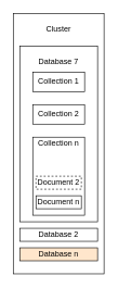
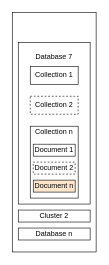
- <mxCell id="3" value="Cluster" style="text;html=1;strokeColor=none;fillColor=none;align=center;verticalAlign=middle;whiteSpace=wrap;rounded=0;" parent="1" vertex="1"><mxGeometry x="60" y="30" width="60" height="30" as="geometry" /></mxCell>
- <mxCell id="7" value="Collection 2" style="rounded=0;whiteSpace=wrap;html=1;" parent="1" vertex="1"><mxGeometry x="50" y="160" width="80" height="30" as="geometry" /></mxCell>
+ <mxCell id="7" value="Collection 2" style="rounded=0;whiteSpace=wrap;html=1;dashed=1;" parent="1" vertex="1"><mxGeometry x="50" y="160" width="80" height="30" as="geometry" /></mxCell>
+ <mxCell id="10" value="Document 1" style="rounded=0;whiteSpace=wrap;html=1;" parent="1" vertex="1"><mxGeometry x="55" y="240" width="70" height="20" as="geometry" /></mxCell>
- <mxCell id="12" value="Document n" style="rounded=0;whiteSpace=wrap;html=1;" parent="1" vertex="1"><mxGeometry x="55" y="300" width="70" height="20" as="geometry" /></mxCell>
+ <mxCell id="12" value="Document n" style="rounded=0;whiteSpace=wrap;html=1;fillColor=#ffe6cc;" parent="1" vertex="1"><mxGeometry x="55" y="300" width="70" height="20" as="geometry" /></mxCell>
- <mxCell id="13" value="Database 2" style="rounded=0;whiteSpace=wrap;html=1;" vertex="1" parent="1"><mxGeometry x="30" y="350" width="120" height="20" as="geometry" /></mxCell>
+ <mxCell id="13" value="Cluster 2" style="rounded=0;whiteSpace=wrap;html=1;" vertex="1" parent="1"><mxGeometry x="30" y="350" width="120" height="20" as="geometry" /></mxCell>
- <mxCell id="14" value="Database n" style="rounded=0;whiteSpace=wrap;html=1;fillColor=#ffe6cc;" vertex="1" parent="1"><mxGeometry x="30" y="380" width="120" height="20" as="geometry" /></mxCell>
+ <mxCell id="14" value="Database n" style="rounded=0;whiteSpace=wrap;html=1;" vertex="1" parent="1"><mxGeometry x="30" y="380" width="120" height="20" as="geometry" /></mxCell>
